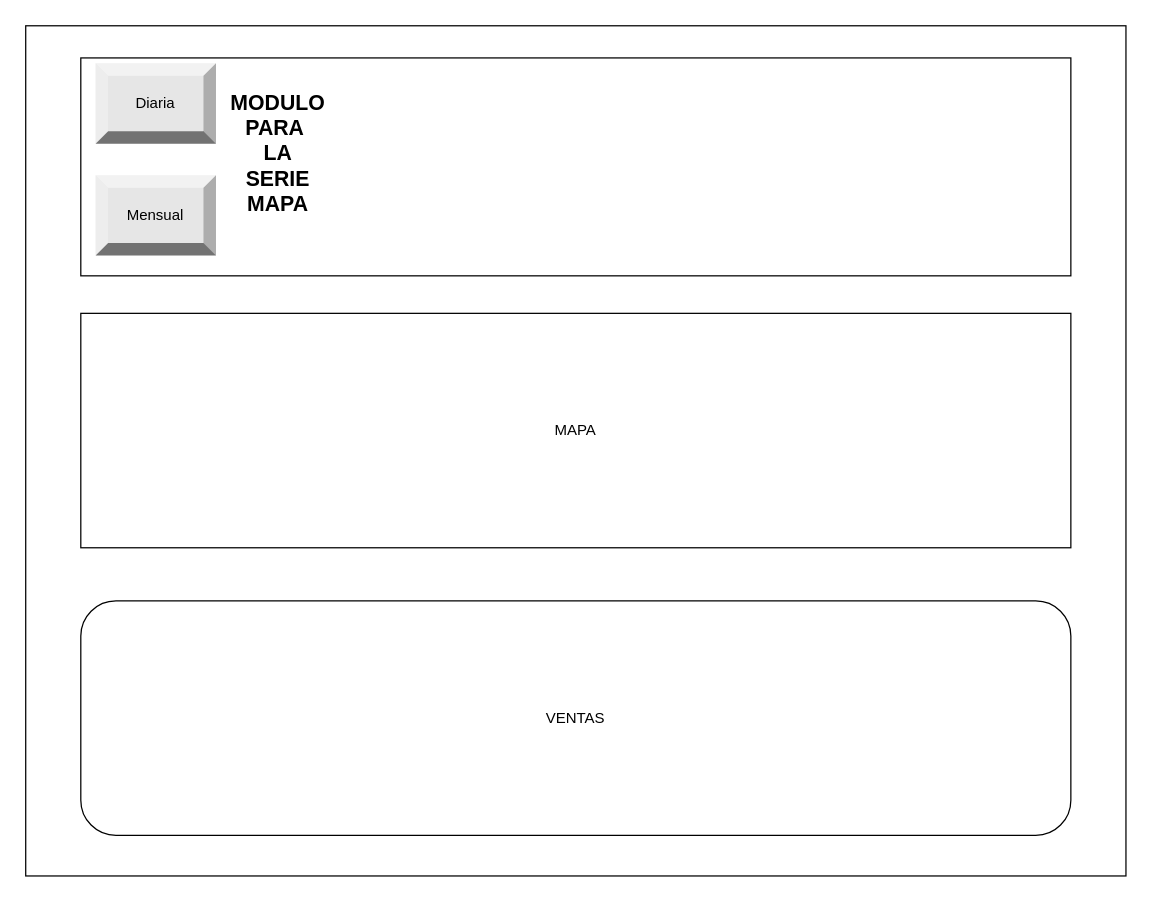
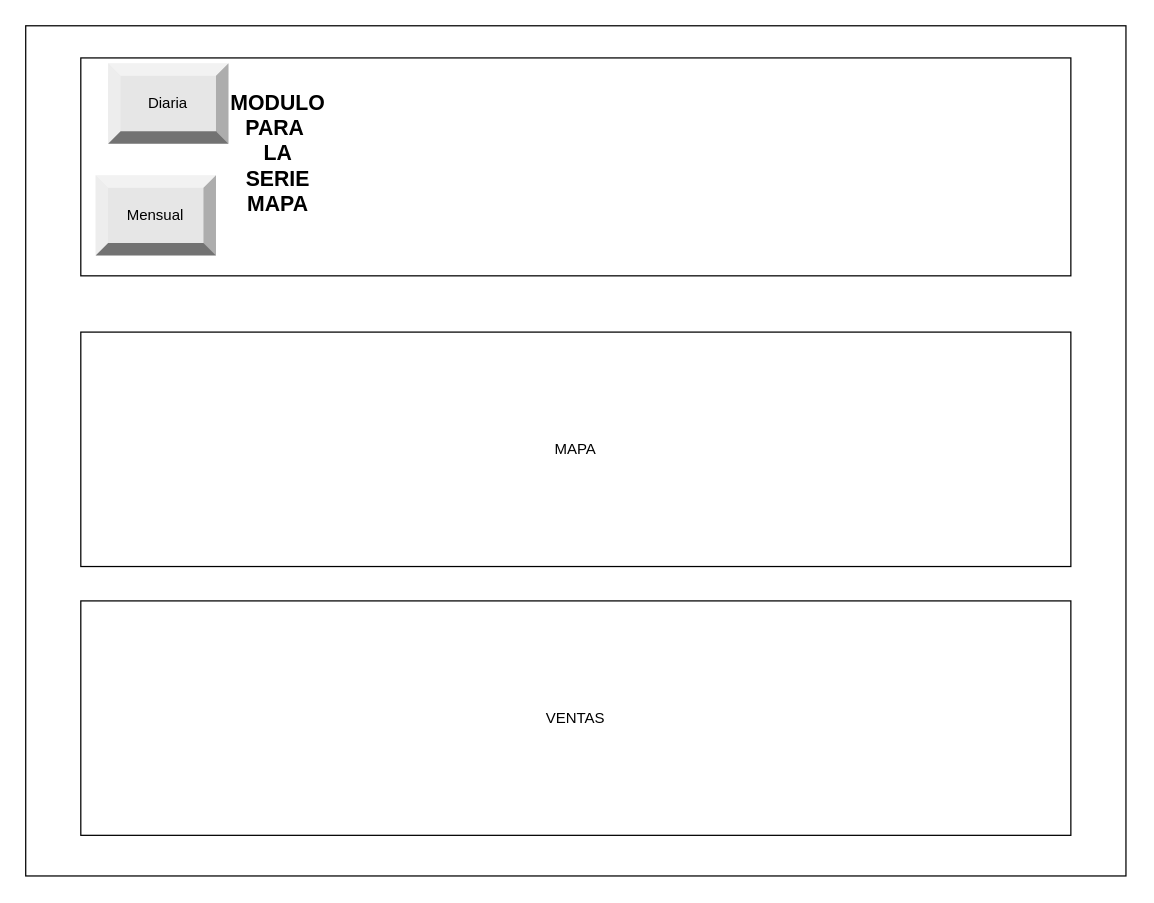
- <mxCell id="5" value="Diaria" style="labelPosition=center;verticalLabelPosition=middle;align=center;html=1;shape=mxgraph.basic.shaded_button;dx=10;fillColor=#E6E6E6;strokeColor=none;whiteSpace=wrap;" parent="1" vertex="1"><mxGeometry x="76" y="50" width="96.25" height="64.286" as="geometry" /></mxCell>
+ <mxCell id="5" value="Diaria" style="labelPosition=center;verticalLabelPosition=middle;align=center;html=1;shape=mxgraph.basic.shaded_button;dx=10;fillColor=#E6E6E6;strokeColor=none;whiteSpace=wrap;" parent="1" vertex="1"><mxGeometry x="86" y="50" width="96.25" height="64.286" as="geometry" /></mxCell>
- <mxCell id="8" value="MAPA" style="rounded=0;whiteSpace=wrap;html=1;" vertex="1" parent="1"><mxGeometry x="64.13" y="250" width="791.87" height="187.5" as="geometry" /></mxCell>
+ <mxCell id="8" value="MAPA" style="rounded=0;whiteSpace=wrap;html=1;" vertex="1" parent="1"><mxGeometry x="64.13" y="265" width="791.87" height="187.5" as="geometry" /></mxCell>
- <mxCell id="3" value="VENTAS" style="whiteSpace=wrap;html=1;rounded=1;" parent="1" vertex="1"><mxGeometry x="64.13" y="480" width="791.87" height="187.5" as="geometry" /></mxCell>
+ <mxCell id="3" value="VENTAS" style="rounded=0;whiteSpace=wrap;html=1;" parent="1" vertex="1"><mxGeometry x="64.13" y="480" width="791.87" height="187.5" as="geometry" /></mxCell>
